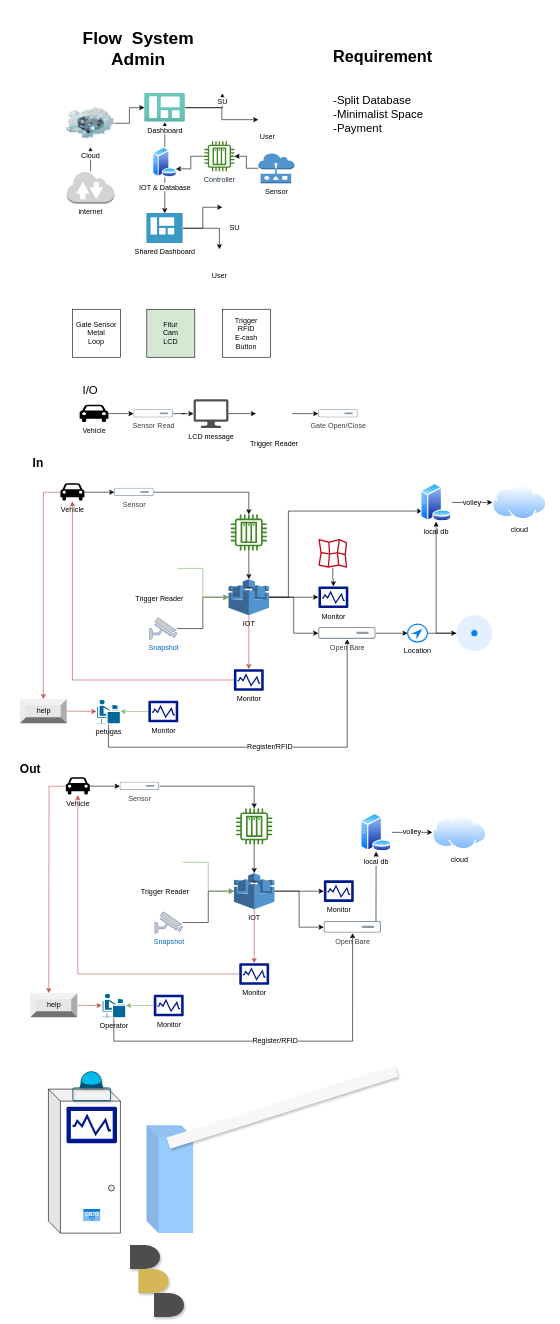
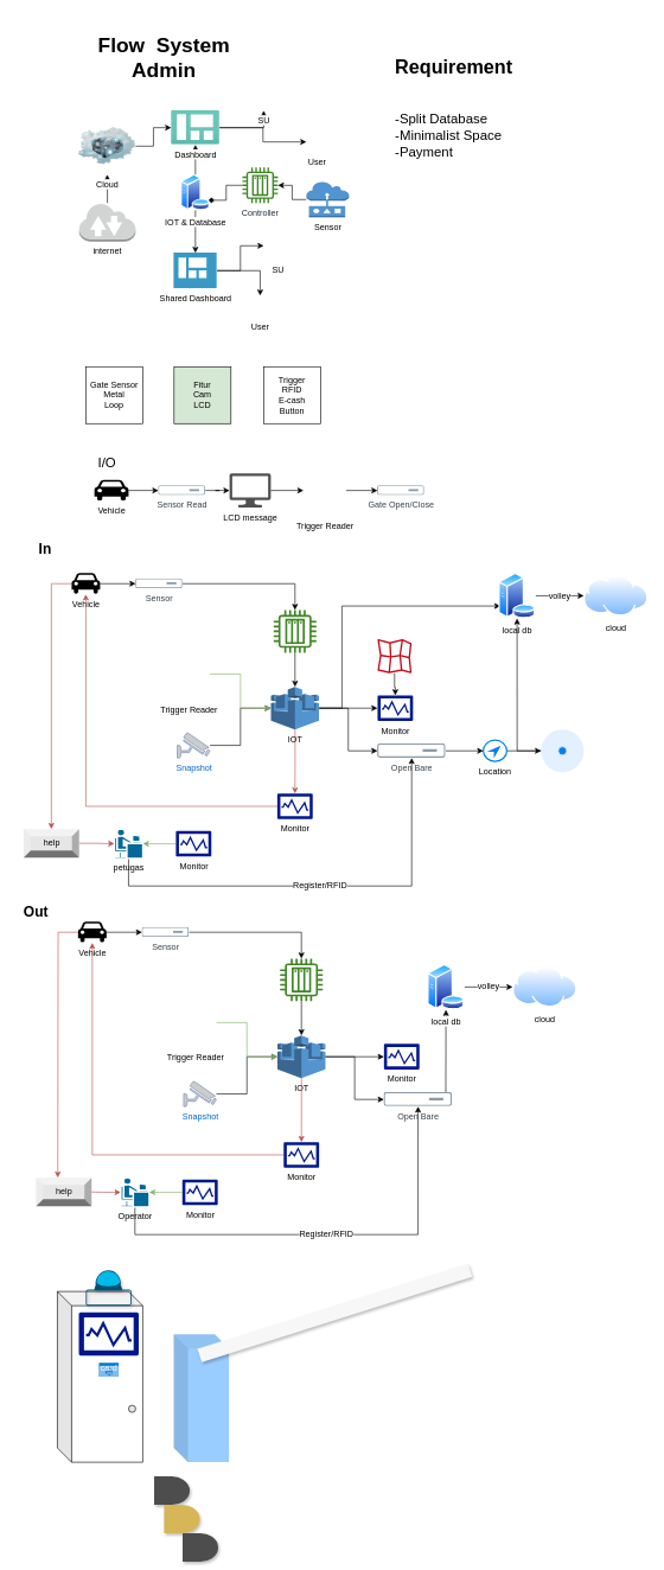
- <mxCell id="23" style="edgeStyle=orthogonalEdgeStyle;rounded=0;orthogonalLoop=1;jettySize=auto;html=1;entryX=1;entryY=0.75;entryDx=0;entryDy=0;" edge="1" parent="1" source="24" target="10"><mxGeometry relative="1" as="geometry" /></mxCell>
+ <mxCell id="23" style="edgeStyle=orthogonalEdgeStyle;rounded=0;orthogonalLoop=1;jettySize=auto;html=1;entryX=1;entryY=0.75;entryDx=0;entryDy=0;endArrow=diamond;" edge="1" parent="1" source="24" target="10"><mxGeometry relative="1" as="geometry" /></mxCell>
- <mxCell id="115" value="card" style="html=1;strokeColor=none;fillColor=#0079D6;labelPosition=center;verticalLabelPosition=middle;verticalAlign=top;align=center;fontSize=12;outlineConnect=0;spacingTop=-6;fontColor=#FFFFFF;sketch=0;shape=mxgraph.sitemap.payment;" vertex="1" parent="111"><mxGeometry x="58.33" y="200" width="27.78" height="20" as="geometry" /></mxCell>
+ <mxCell id="115" value="card" style="html=1;strokeColor=none;fillColor=#0079D6;labelPosition=center;verticalLabelPosition=middle;verticalAlign=top;align=center;fontSize=12;outlineConnect=0;spacingTop=-6;fontColor=#FFFFFF;sketch=0;shape=mxgraph.sitemap.payment;" vertex="1" parent="111"><mxGeometry x="58.33" y="100" width="27.78" height="20" as="geometry" /></mxCell>
